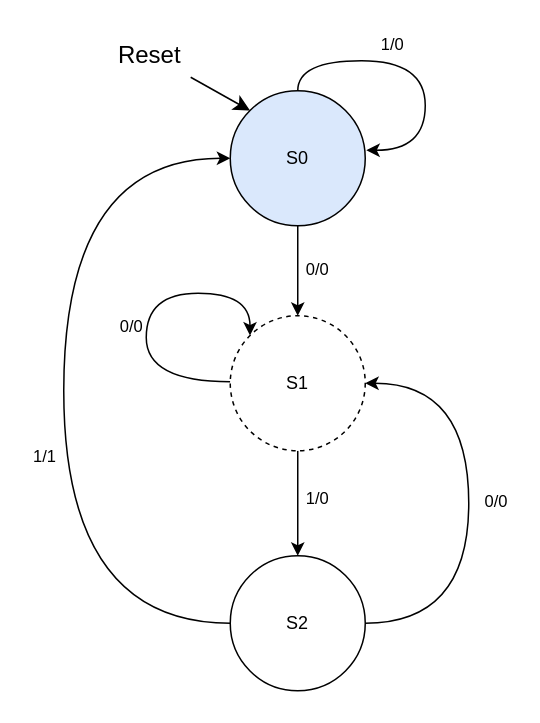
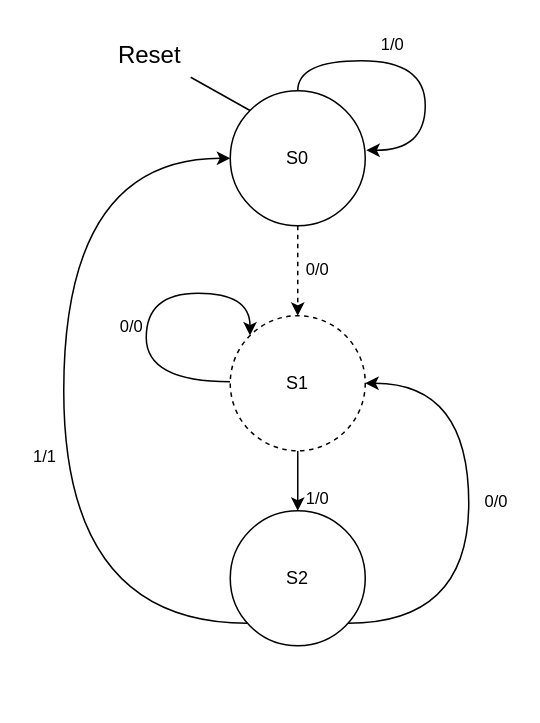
- <mxCell id="18" style="edgeStyle=none;curved=1;rounded=0;orthogonalLoop=1;jettySize=auto;html=1;entryX=0;entryY=0;entryDx=0;entryDy=0;fontSize=12;startSize=8;endSize=8;" edge="1" parent="1" source="19" target="3"><mxGeometry relative="1" as="geometry" /></mxCell>
+ <mxCell id="18" style="edgeStyle=none;curved=1;rounded=0;orthogonalLoop=1;jettySize=auto;html=1;entryX=0;entryY=0;entryDx=0;entryDy=0;fontSize=12;startSize=8;endSize=8;endArrow=none;" edge="1" parent="1" source="19" target="3"><mxGeometry relative="1" as="geometry" /></mxCell>
- <mxCell id="3" value="S0" style="ellipse;whiteSpace=wrap;html=1;aspect=fixed;fillColor=#dae8fc;" parent="1" vertex="1"><mxGeometry x="153" y="60" width="90" height="90" as="geometry" /></mxCell>
+ <mxCell id="3" value="S0" style="ellipse;whiteSpace=wrap;html=1;aspect=fixed;" parent="1" vertex="1"><mxGeometry x="153" y="60" width="90" height="90" as="geometry" /></mxCell>
- <mxCell id="2" style="edgeStyle=orthogonalEdgeStyle;rounded=0;orthogonalLoop=1;jettySize=auto;html=1;entryX=0.5;entryY=0;entryDx=0;entryDy=0;" parent="1" source="3" target="6" edge="1"><mxGeometry relative="1" as="geometry" /></mxCell>
+ <mxCell id="2" style="edgeStyle=orthogonalEdgeStyle;rounded=0;orthogonalLoop=1;jettySize=auto;html=1;entryX=0.5;entryY=0;entryDx=0;entryDy=0;dashed=1;" parent="1" source="3" target="6" edge="1"><mxGeometry relative="1" as="geometry" /></mxCell>
- <mxCell id="10" value="S2" style="ellipse;whiteSpace=wrap;html=1;aspect=fixed;" parent="1" vertex="1"><mxGeometry x="153" y="370" width="90" height="90" as="geometry" /></mxCell>
+ <mxCell id="10" value="S2" style="ellipse;whiteSpace=wrap;html=1;aspect=fixed;" parent="1" vertex="1"><mxGeometry x="153" y="340" width="90" height="90" as="geometry" /></mxCell>
